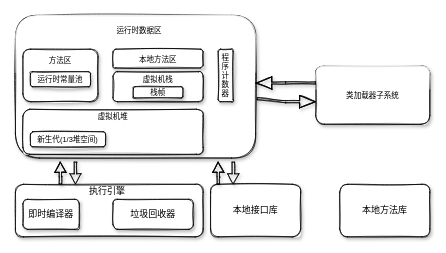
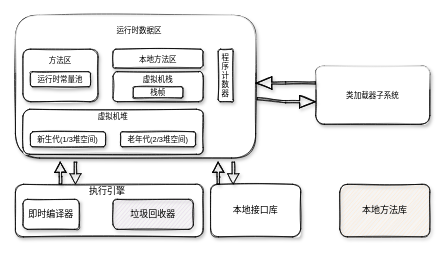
+ <mxCell id="15" value="老年代(2/3堆空间)" style="rounded=1;whiteSpace=wrap;html=1;fontSize=10;sketch=1;shadow=1;" parent="1" vertex="1"><mxGeometry x="160" y="175" width="100" height="20" as="geometry" /></mxCell>
- <mxCell id="24" value="本地方法库" style="rounded=1;whiteSpace=wrap;html=1;sketch=1;shadow=1;" parent="1" vertex="1"><mxGeometry x="452" y="245" width="120" height="70" as="geometry" /></mxCell>
+ <mxCell id="24" value="本地方法库" style="rounded=1;whiteSpace=wrap;html=1;sketch=1;shadow=1;fillColor=#ffe6cc;" parent="1" vertex="1"><mxGeometry x="452" y="245" width="120" height="70" as="geometry" /></mxCell>
- <mxCell id="22" value="垃圾回收器" style="rounded=1;whiteSpace=wrap;html=1;sketch=1;shadow=1;" parent="1" vertex="1"><mxGeometry x="150" y="265" width="107" height="40" as="geometry" /></mxCell>
+ <mxCell id="22" value="垃圾回收器" style="rounded=1;whiteSpace=wrap;html=1;sketch=1;shadow=1;fillColor=#e1d5e7;" parent="1" vertex="1"><mxGeometry x="150" y="265" width="107" height="40" as="geometry" /></mxCell>
